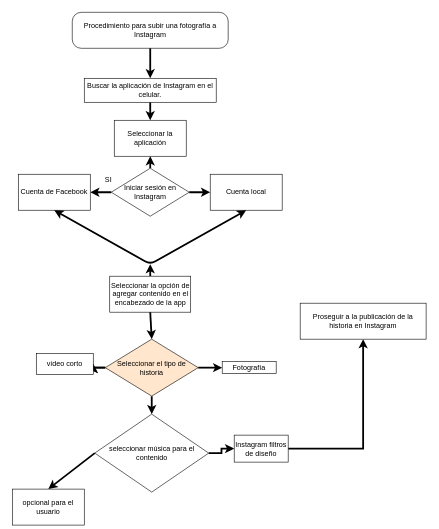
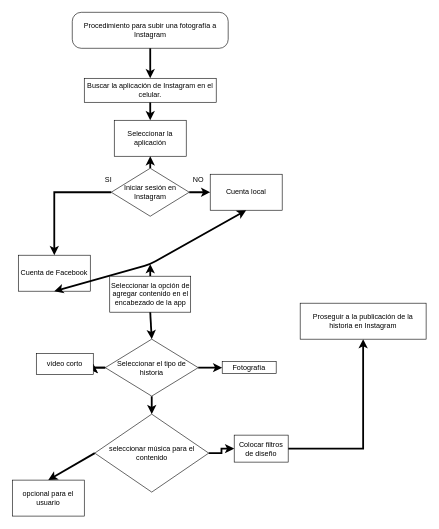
+ <mxCell id="14" value="NO" style="text;html=1;align=center;verticalAlign=middle;resizable=0;points=[];autosize=1;" vertex="1" parent="1"><mxGeometry x="315" y="290" width="30" height="20" as="geometry" /></mxCell>
- <mxCell id="11" value="Cuenta de Facebook" style="whiteSpace=wrap;html=1;" vertex="1" parent="1"><mxGeometry x="30" y="290" width="120" height="60" as="geometry" /></mxCell>
+ <mxCell id="11" value="Cuenta de Facebook" style="whiteSpace=wrap;html=1;" vertex="1" parent="1"><mxGeometry x="30" y="425" width="120" height="60" as="geometry" /></mxCell>
- <mxCell id="23" value="Seleccionar el tipo de historia" style="rhombus;whiteSpace=wrap;html=1;fillColor=#ffe6cc;" vertex="1" parent="1"><mxGeometry x="175" y="565" width="155" height="95" as="geometry" /></mxCell>
+ <mxCell id="23" value="Seleccionar el tipo de historia" style="rhombus;whiteSpace=wrap;html=1;" vertex="1" parent="1"><mxGeometry x="175" y="565" width="155" height="95" as="geometry" /></mxCell>
- <mxCell id="31" value="Instagram filtros de diseño" style="whiteSpace=wrap;html=1;" vertex="1" parent="1"><mxGeometry x="390" y="725" width="90" height="45" as="geometry" /></mxCell>
+ <mxCell id="31" value="Colocar filtros de diseño" style="whiteSpace=wrap;html=1;" vertex="1" parent="1"><mxGeometry x="390" y="725" width="90" height="45" as="geometry" /></mxCell>
- <mxCell id="28" value="opcional para el usuario" style="rounded=0;whiteSpace=wrap;html=1;" vertex="1" parent="1"><mxGeometry x="20" y="815" width="120" height="60" as="geometry" /></mxCell>
+ <mxCell id="28" value="opcional para el usuario" style="rounded=0;whiteSpace=wrap;html=1;" vertex="1" parent="1"><mxGeometry x="20" y="800" width="120" height="60" as="geometry" /></mxCell>
